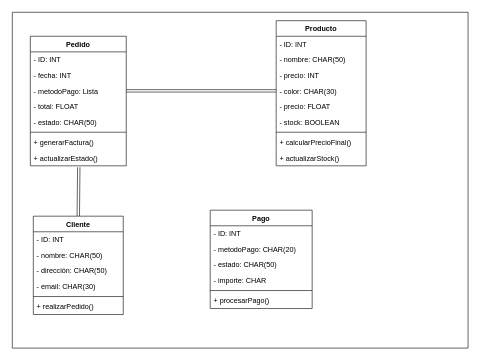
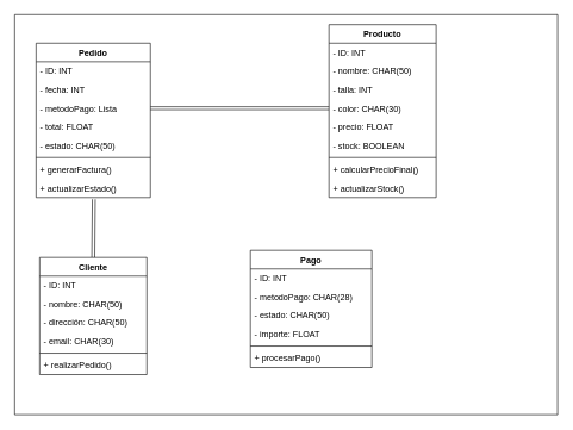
- <mxCell id="9" value="- precio: INT" style="text;strokeColor=none;fillColor=none;align=left;verticalAlign=top;spacingLeft=4;spacingRight=4;overflow=hidden;rotatable=0;points=[[0,0.5],[1,0.5]];portConstraint=eastwest;rounded=0;strokeWidth=1;" vertex="1" parent="6"><mxGeometry y="78" width="150" height="26" as="geometry" /></mxCell>
+ <mxCell id="9" value="- talla: INT" style="text;strokeColor=none;fillColor=none;align=left;verticalAlign=top;spacingLeft=4;spacingRight=4;overflow=hidden;rotatable=0;points=[[0,0.5],[1,0.5]];portConstraint=eastwest;rounded=0;strokeWidth=1;" vertex="1" parent="6"><mxGeometry y="78" width="150" height="26" as="geometry" /></mxCell>
- <mxCell id="35" value="- metodoPago: CHAR(20)" style="text;strokeColor=none;fillColor=none;align=left;verticalAlign=top;spacingLeft=4;spacingRight=4;overflow=hidden;rotatable=0;points=[[0,0.5],[1,0.5]];portConstraint=eastwest;rounded=0;strokeWidth=1;" vertex="1" parent="33"><mxGeometry y="52" width="170" height="26" as="geometry" /></mxCell>
+ <mxCell id="35" value="- metodoPago: CHAR(28)" style="text;strokeColor=none;fillColor=none;align=left;verticalAlign=top;spacingLeft=4;spacingRight=4;overflow=hidden;rotatable=0;points=[[0,0.5],[1,0.5]];portConstraint=eastwest;rounded=0;strokeWidth=1;" vertex="1" parent="33"><mxGeometry y="52" width="170" height="26" as="geometry" /></mxCell>
- <mxCell id="37" value="- importe: CHAR" style="text;strokeColor=none;fillColor=none;align=left;verticalAlign=top;spacingLeft=4;spacingRight=4;overflow=hidden;rotatable=0;points=[[0,0.5],[1,0.5]];portConstraint=eastwest;rounded=0;strokeWidth=1;" vertex="1" parent="33"><mxGeometry y="104" width="170" height="26" as="geometry" /></mxCell>
+ <mxCell id="37" value="- importe: FLOAT" style="text;strokeColor=none;fillColor=none;align=left;verticalAlign=top;spacingLeft=4;spacingRight=4;overflow=hidden;rotatable=0;points=[[0,0.5],[1,0.5]];portConstraint=eastwest;rounded=0;strokeWidth=1;" vertex="1" parent="33"><mxGeometry y="104" width="170" height="26" as="geometry" /></mxCell>
